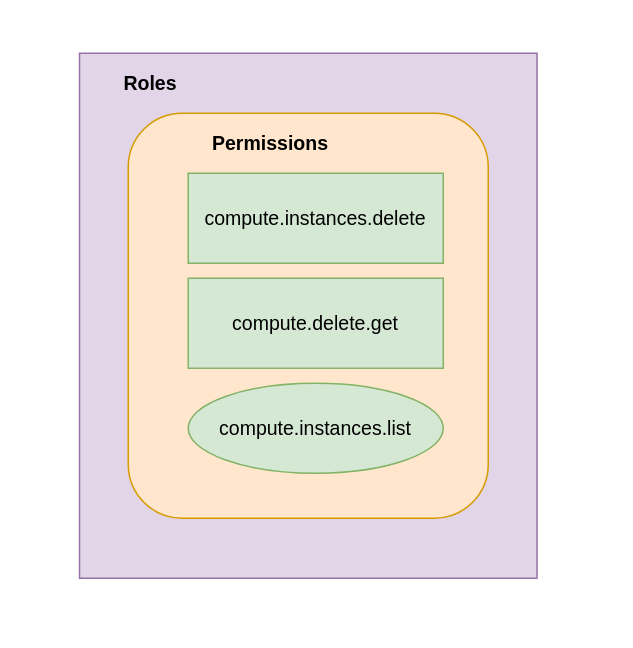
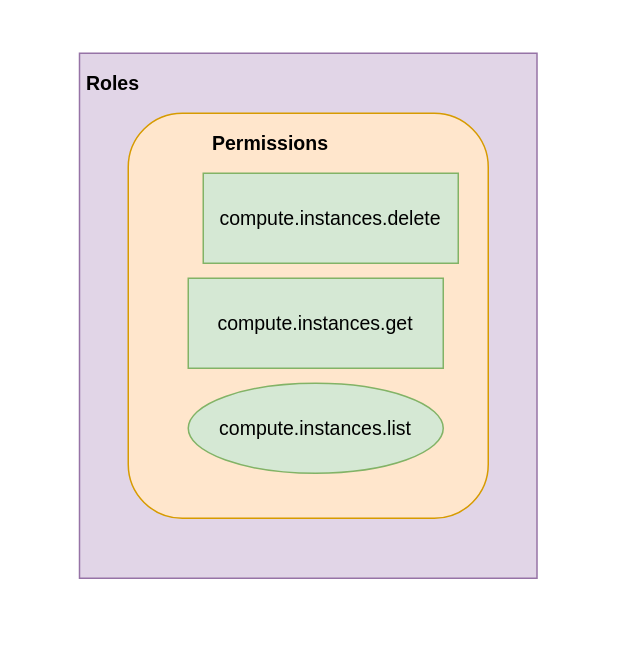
- <mxCell id="9" value="Roles" style="text;html=1;strokeColor=none;fillColor=none;align=center;verticalAlign=middle;whiteSpace=wrap;rounded=0;fontSize=13;fontStyle=1" parent="1" vertex="1"><mxGeometry x="80" y="45" width="40" height="20" as="geometry" /></mxCell>
+ <mxCell id="9" value="Roles" style="text;html=1;strokeColor=none;fillColor=none;align=center;verticalAlign=middle;whiteSpace=wrap;rounded=0;fontSize=13;fontStyle=1" parent="1" vertex="1"><mxGeometry x="55" y="45" width="40" height="20" as="geometry" /></mxCell>
- <mxCell id="5" value="compute.instances.delete" style="rounded=0;whiteSpace=wrap;html=1;strokeColor=#82b366;fontSize=13;fillColor=#d5e8d4;" parent="1" vertex="1"><mxGeometry x="125" y="115" width="170" height="60" as="geometry" /></mxCell>
+ <mxCell id="5" value="compute.instances.delete" style="rounded=0;whiteSpace=wrap;html=1;strokeColor=#82b366;fontSize=13;fillColor=#d5e8d4;" parent="1" vertex="1"><mxGeometry x="135" y="115" width="170" height="60" as="geometry" /></mxCell>
- <mxCell id="6" value="compute.delete.get" style="rounded=0;whiteSpace=wrap;html=1;strokeColor=#82b366;fontSize=13;fillColor=#d5e8d4;" parent="1" vertex="1"><mxGeometry x="125" y="185" width="170" height="60" as="geometry" /></mxCell>
+ <mxCell id="6" value="compute.instances.get" style="rounded=0;whiteSpace=wrap;html=1;strokeColor=#82b366;fontSize=13;fillColor=#d5e8d4;" parent="1" vertex="1"><mxGeometry x="125" y="185" width="170" height="60" as="geometry" /></mxCell>
